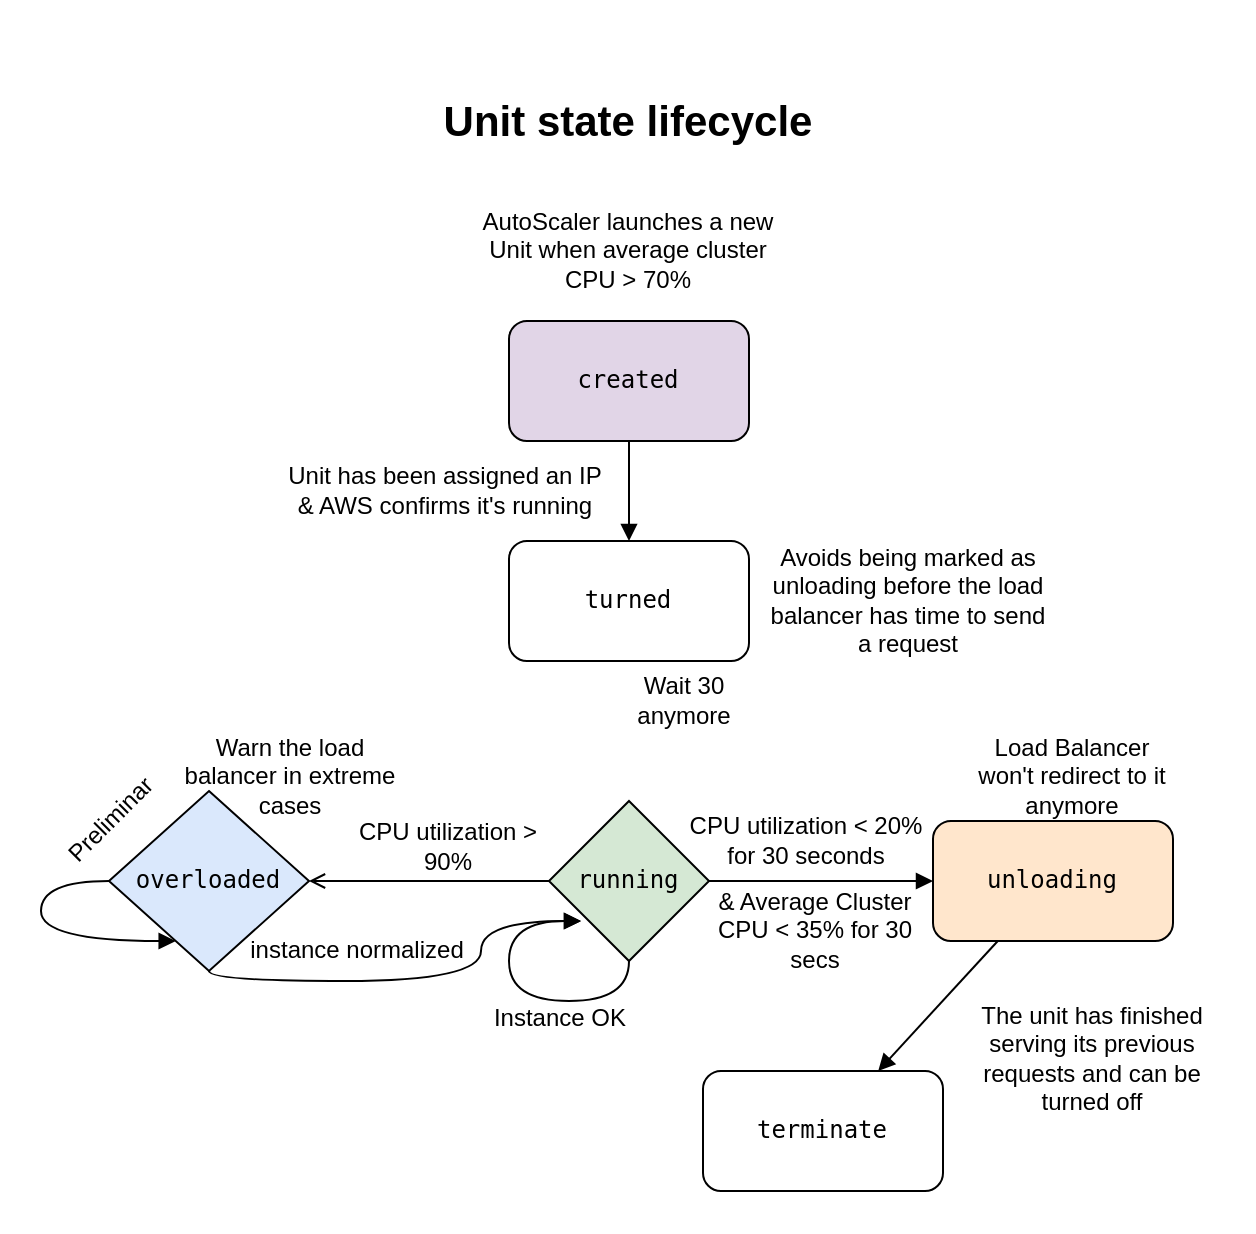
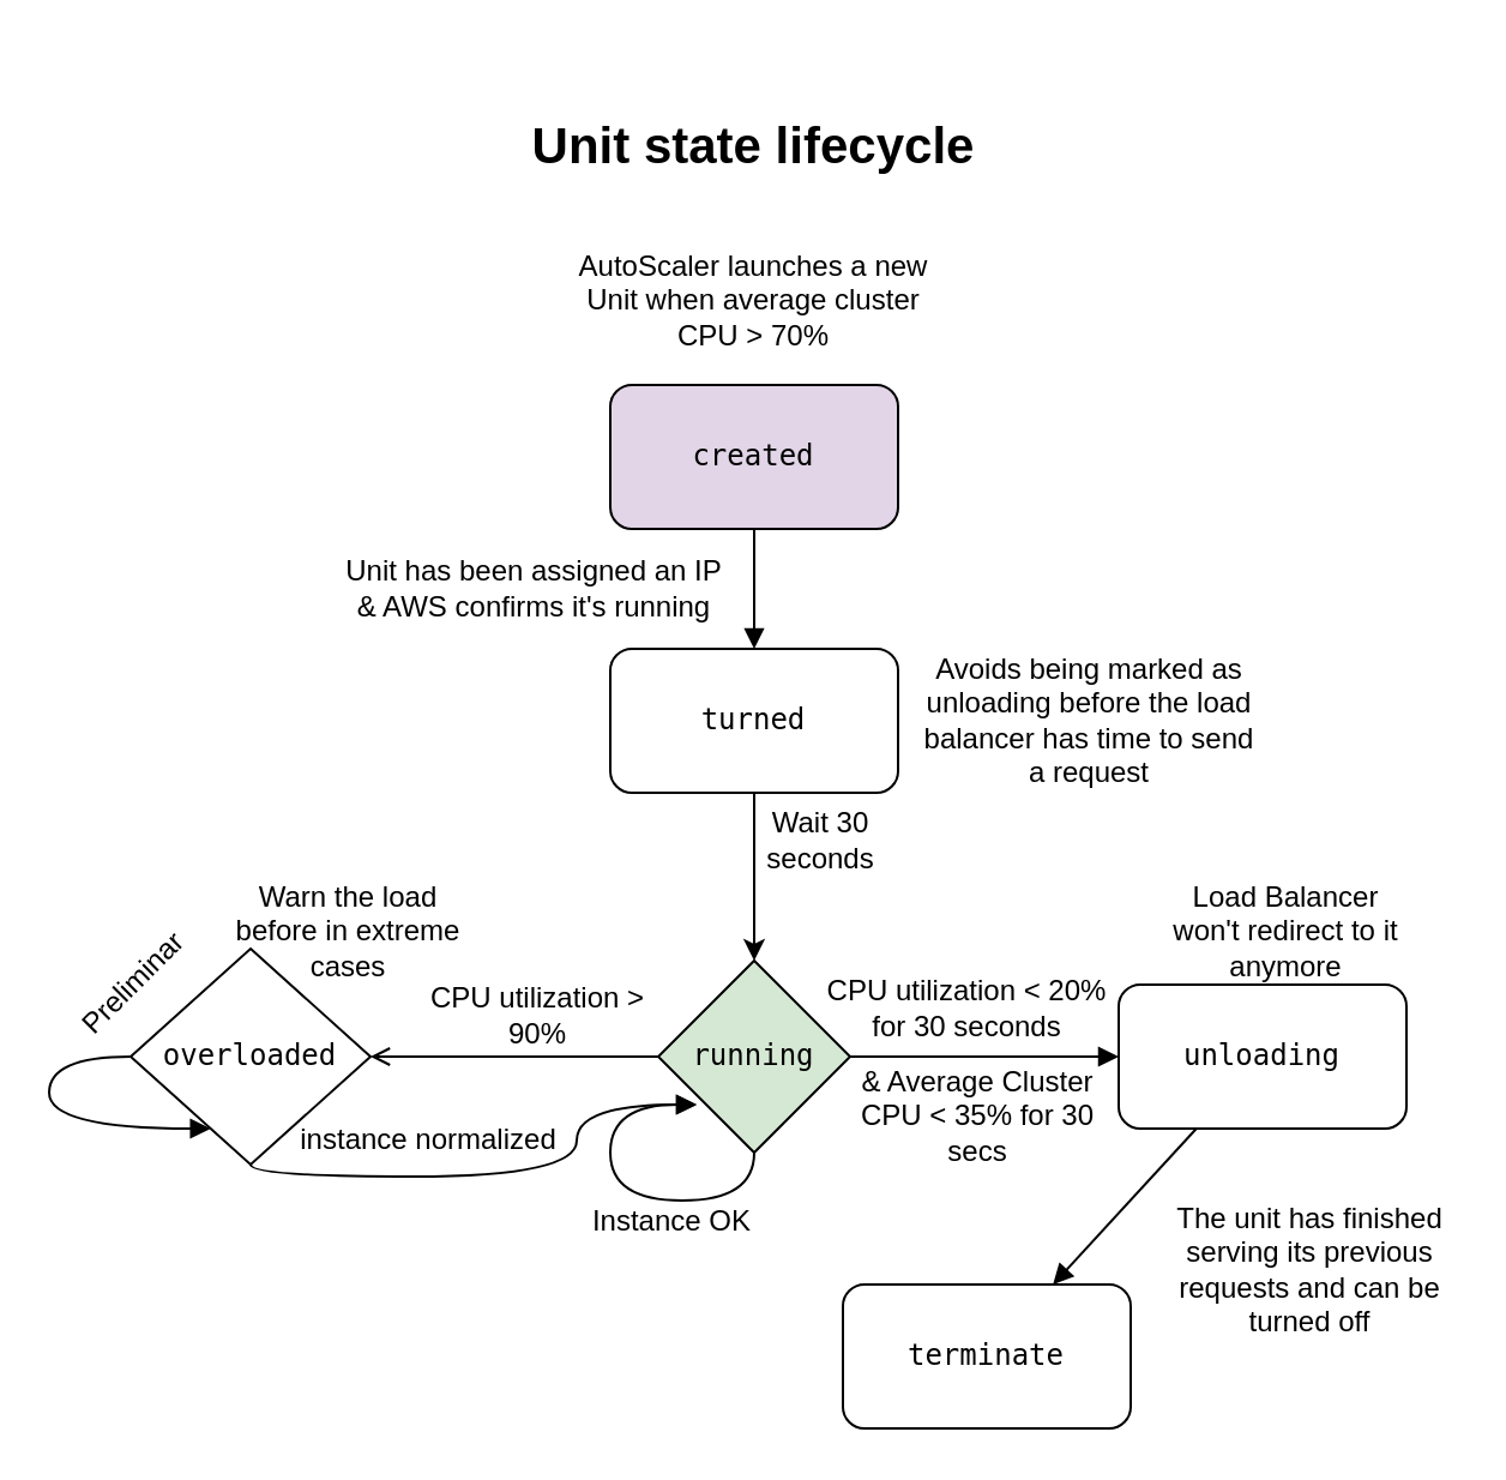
- <mxCell id="7" value="Wait 30 anymore" style="text;html=1;strokeColor=none;fillColor=none;align=center;verticalAlign=middle;whiteSpace=wrap;rounded=0;" parent="1" vertex="1"><mxGeometry x="300" y="330" width="84" height="40" as="geometry" /></mxCell>
+ <mxCell id="7" value="Wait 30 seconds" style="text;html=1;strokeColor=none;fillColor=none;align=center;verticalAlign=middle;whiteSpace=wrap;rounded=0;" parent="1" vertex="1"><mxGeometry x="300" y="330" width="84" height="40" as="geometry" /></mxCell>
+ <mxCell id="5" style="edgeStyle=orthogonalEdgeStyle;rounded=0;orthogonalLoop=1;jettySize=auto;html=1;entryX=0.5;entryY=0;entryDx=0;entryDy=0;" parent="1" source="6" target="13" edge="1"><mxGeometry relative="1" as="geometry"><mxPoint x="315" y="410" as="targetPoint" /></mxGeometry></mxCell>
- <mxCell id="23" value="Warn the load balancer in extreme cases" style="text;html=1;strokeColor=none;fillColor=none;align=center;verticalAlign=middle;whiteSpace=wrap;rounded=0;" parent="1" vertex="1"><mxGeometry x="90" y="368" width="110" height="40" as="geometry" /></mxCell>
+ <mxCell id="23" value="Warn the load before in extreme cases" style="text;html=1;strokeColor=none;fillColor=none;align=center;verticalAlign=middle;whiteSpace=wrap;rounded=0;" parent="1" vertex="1"><mxGeometry x="90" y="368" width="110" height="40" as="geometry" /></mxCell>
- <mxCell id="29" value="&lt;pre style=&quot;font-size: 12px&quot;&gt;overloaded&lt;/pre&gt;" style="rhombus;whiteSpace=wrap;html=1;fontSize=21;fillColor=#dae8fc;" parent="1" vertex="1"><mxGeometry x="54" y="395" width="100" height="90" as="geometry" /></mxCell>
+ <mxCell id="29" value="&lt;pre style=&quot;font-size: 12px&quot;&gt;overloaded&lt;/pre&gt;" style="rhombus;whiteSpace=wrap;html=1;fontSize=21;" parent="1" vertex="1"><mxGeometry x="54" y="395" width="100" height="90" as="geometry" /></mxCell>
- <mxCell id="15" value="&lt;pre&gt;unloading&lt;/pre&gt;" style="rounded=1;whiteSpace=wrap;html=1;fillColor=#ffe6cc;" parent="1" vertex="1"><mxGeometry x="466" y="410" width="120" height="60" as="geometry" /></mxCell>
+ <mxCell id="15" value="&lt;pre&gt;unloading&lt;/pre&gt;" style="rounded=1;whiteSpace=wrap;html=1;" parent="1" vertex="1"><mxGeometry x="466" y="410" width="120" height="60" as="geometry" /></mxCell>
